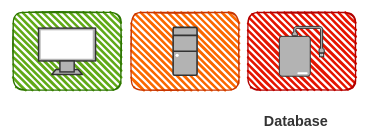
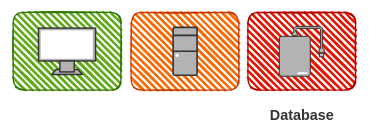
- <mxCell id="8" value="Database" style="text;strokeColor=none;fillColor=none;html=1;fontSize=24;fontStyle=1;verticalAlign=middle;align=center;rounded=1;labelBackgroundColor=none;fontColor=#333333;" vertex="1" parent="1"><mxGeometry x="443" y="182" width="100" height="40" as="geometry" /></mxCell>
+ <mxCell id="8" value="Database" style="text;strokeColor=none;fillColor=none;html=1;fontSize=24;fontStyle=1;verticalAlign=middle;align=center;rounded=1;labelBackgroundColor=none;fontColor=#333333;" vertex="1" parent="1"><mxGeometry x="453" y="172" width="100" height="40" as="geometry" /></mxCell>
